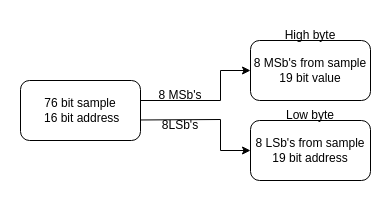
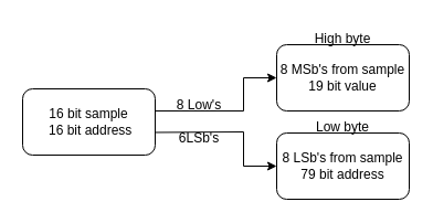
- <mxCell id="7" value="8 MSb's" style="text;html=1;align=center;verticalAlign=middle;whiteSpace=wrap;rounded=0;" vertex="1" parent="1"><mxGeometry x="150" y="80" width="60" height="30" as="geometry" /></mxCell>
+ <mxCell id="7" value="8 Low's" style="text;html=1;align=center;verticalAlign=middle;whiteSpace=wrap;rounded=0;" vertex="1" parent="1"><mxGeometry x="150" y="80" width="60" height="30" as="geometry" /></mxCell>
- <mxCell id="6" value="76 bit sample&lt;div&gt;&amp;nbsp;16 bit address&lt;/div&gt;" style="rounded=1;whiteSpace=wrap;html=1;" vertex="1" parent="1"><mxGeometry x="20" y="80" width="120" height="60" as="geometry" /></mxCell>
+ <mxCell id="6" value="16 bit sample&lt;div&gt;&amp;nbsp;16 bit address&lt;/div&gt;" style="rounded=1;whiteSpace=wrap;html=1;" vertex="1" parent="1"><mxGeometry x="20" y="80" width="120" height="60" as="geometry" /></mxCell>
- <mxCell id="8" value="8LSb's" style="text;html=1;align=center;verticalAlign=middle;whiteSpace=wrap;rounded=0;" vertex="1" parent="1"><mxGeometry x="150" y="110" width="60" height="30" as="geometry" /></mxCell>
+ <mxCell id="8" value="6LSb's" style="text;html=1;align=center;verticalAlign=middle;whiteSpace=wrap;rounded=0;" vertex="1" parent="1"><mxGeometry x="150" y="110" width="60" height="30" as="geometry" /></mxCell>
- <mxCell id="3" value="8 LSb's from sample&lt;div&gt;19 bit address&lt;/div&gt;" style="rounded=1;whiteSpace=wrap;html=1;" vertex="1" parent="1"><mxGeometry x="250" y="120" width="120" height="60" as="geometry" /></mxCell>
+ <mxCell id="3" value="8 LSb's from sample&lt;div&gt;79 bit address&lt;/div&gt;" style="rounded=1;whiteSpace=wrap;html=1;" vertex="1" parent="1"><mxGeometry x="250" y="120" width="120" height="60" as="geometry" /></mxCell>
